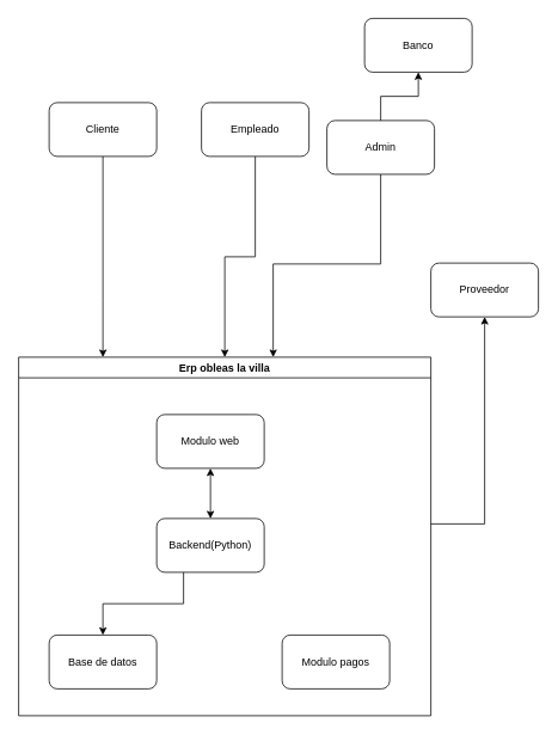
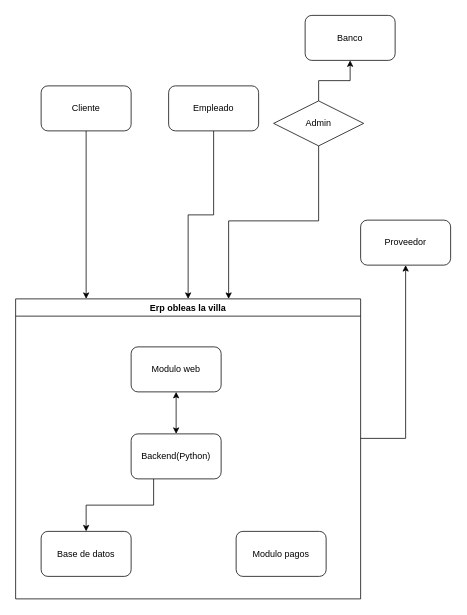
- <mxCell id="4" value="Admin" style="whiteSpace=wrap;html=1;rounded=1;" vertex="1" parent="1"><mxGeometry x="364" y="134" width="120" height="60" as="geometry" /></mxCell>
+ <mxCell id="4" value="Admin" style="rhombus;whiteSpace=wrap;html=1;" vertex="1" parent="1"><mxGeometry x="364" y="134" width="120" height="60" as="geometry" /></mxCell>
